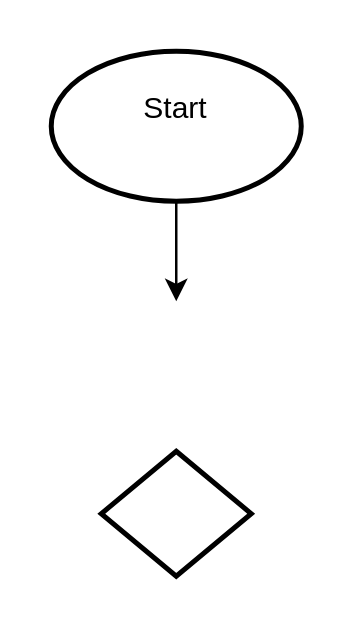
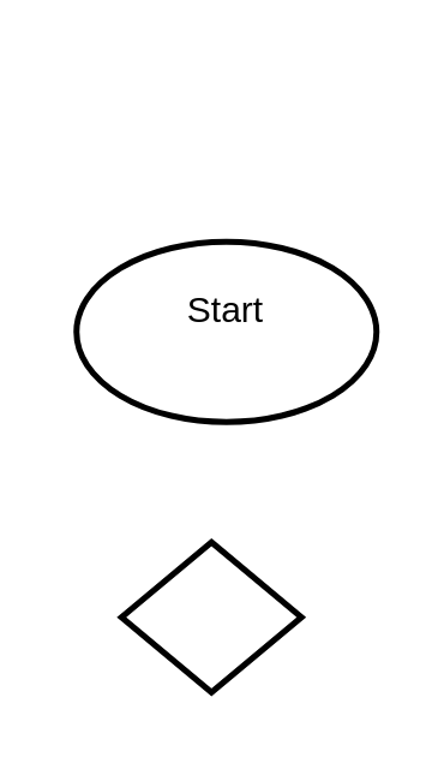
- <mxCell id="3" value="&lt;div&gt;Start&lt;/div&gt;&lt;div&gt;&lt;br&gt;&lt;/div&gt;" style="strokeWidth=2;html=1;shape=mxgraph.flowchart.start_1;whiteSpace=wrap;" parent="1" vertex="1"><mxGeometry x="20" y="20" width="100" height="60" as="geometry" /></mxCell>
+ <mxCell id="3" value="&lt;div&gt;Start&lt;/div&gt;&lt;div&gt;&lt;br&gt;&lt;/div&gt;" style="strokeWidth=2;html=1;shape=mxgraph.flowchart.start_1;whiteSpace=wrap;" parent="1" vertex="1"><mxGeometry x="25" y="80" width="100" height="60" as="geometry" /></mxCell>
